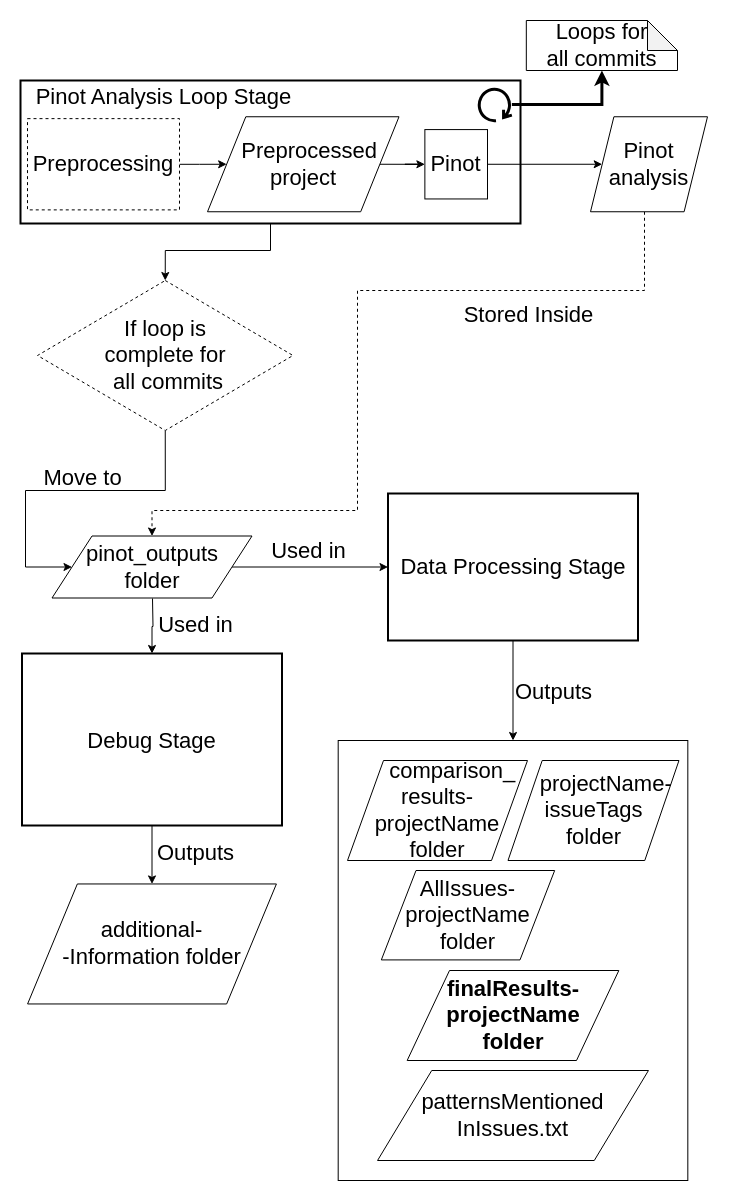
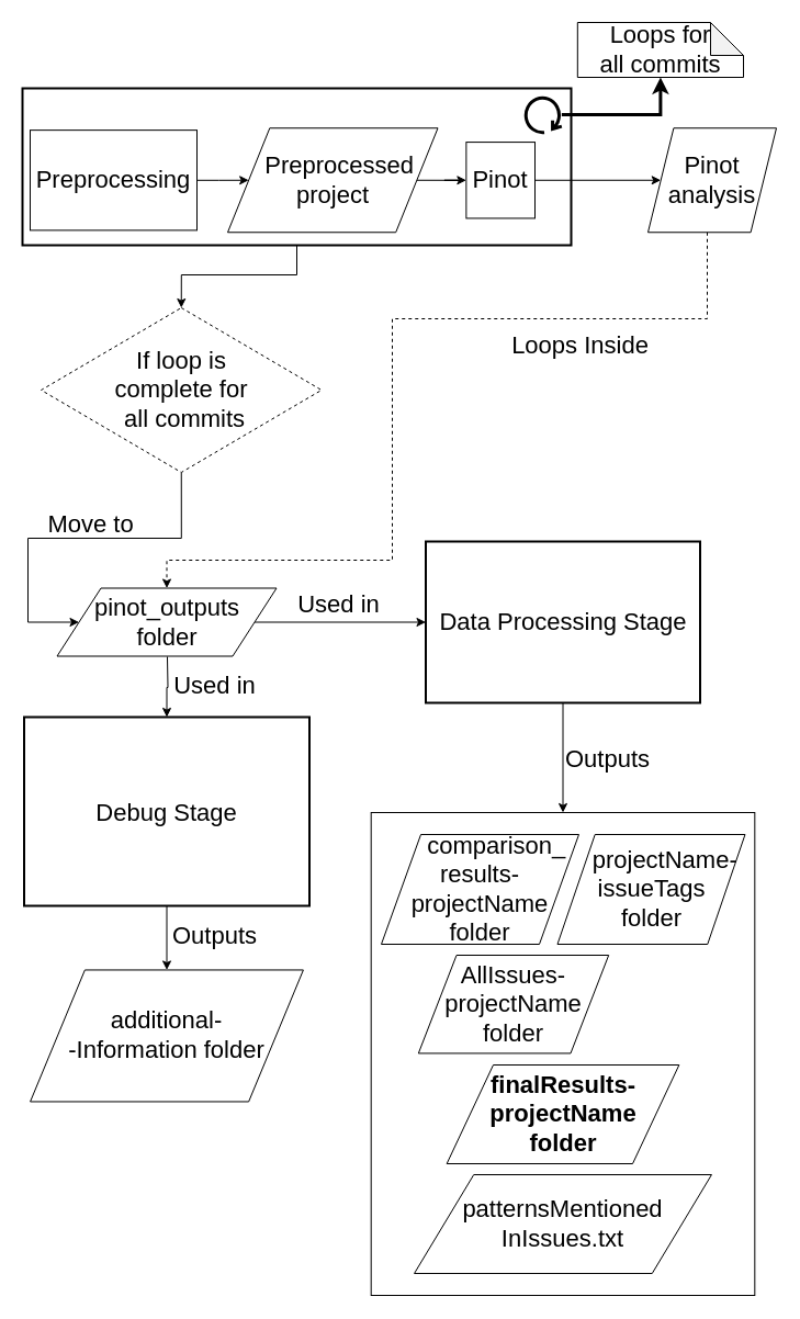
- <mxCell id="26" value="&lt;font style=&quot;font-size: 22px;&quot;&gt;Pinot Analysis Loop Stage&lt;/font&gt;" style="text;html=1;strokeColor=none;fillColor=none;align=center;verticalAlign=middle;whiteSpace=wrap;rounded=0;fontSize=22;" parent="1" vertex="1"><mxGeometry x="20" y="87" width="287" height="20" as="geometry" /></mxCell>
- <mxCell id="13" value="&lt;font style=&quot;font-size: 22px;&quot;&gt;Preprocessing&lt;/font&gt;" style="rounded=0;whiteSpace=wrap;html=1;fontSize=22;dashed=1;" parent="1" vertex="1"><mxGeometry x="27" y="118.13" width="152" height="91.25" as="geometry" /></mxCell>
+ <mxCell id="13" value="&lt;font style=&quot;font-size: 22px;&quot;&gt;Preprocessing&lt;/font&gt;" style="rounded=0;whiteSpace=wrap;html=1;fontSize=22;" parent="1" vertex="1"><mxGeometry x="27" y="118.13" width="152" height="91.25" as="geometry" /></mxCell>
- <mxCell id="36" value="Stored Inside" style="text;html=1;align=center;verticalAlign=middle;resizable=0;points=[];autosize=1;fontSize=22;" vertex="1" parent="1"><mxGeometry x="453.41" y="300" width="150" height="30" as="geometry" /></mxCell>
+ <mxCell id="36" value="Loops Inside" style="text;html=1;align=center;verticalAlign=middle;resizable=0;points=[];autosize=1;fontSize=22;" vertex="1" parent="1"><mxGeometry x="453.41" y="300" width="150" height="30" as="geometry" /></mxCell>
